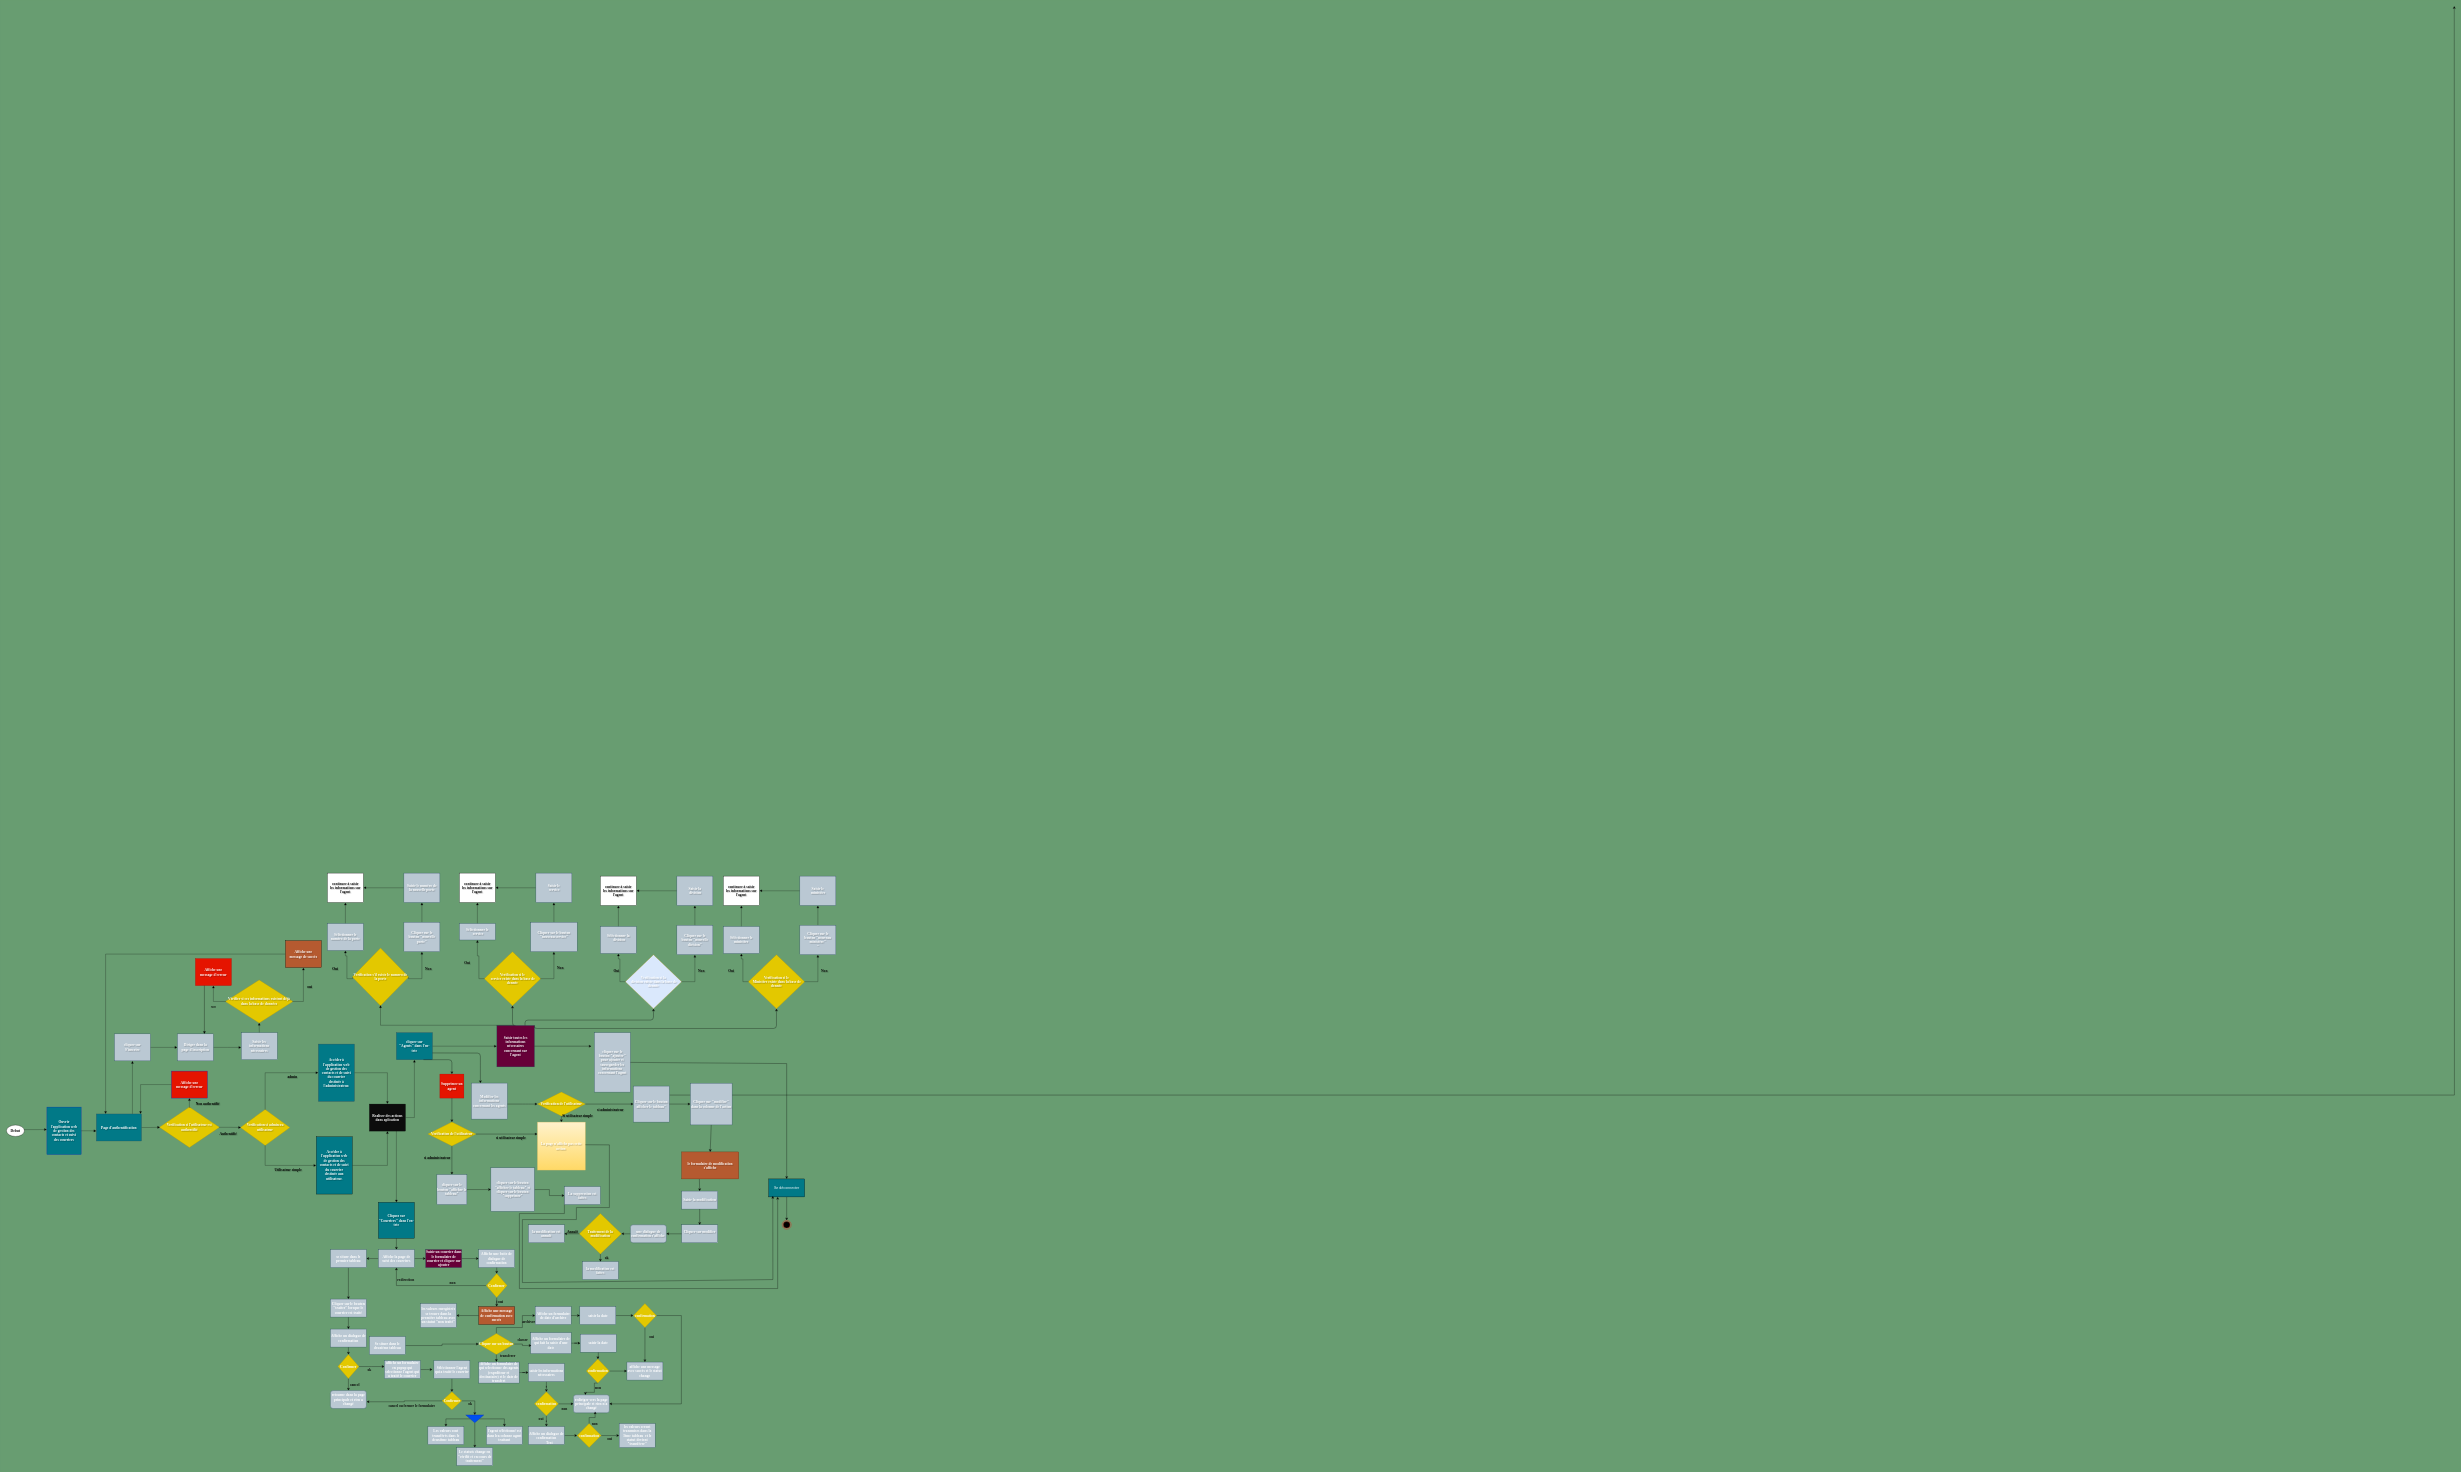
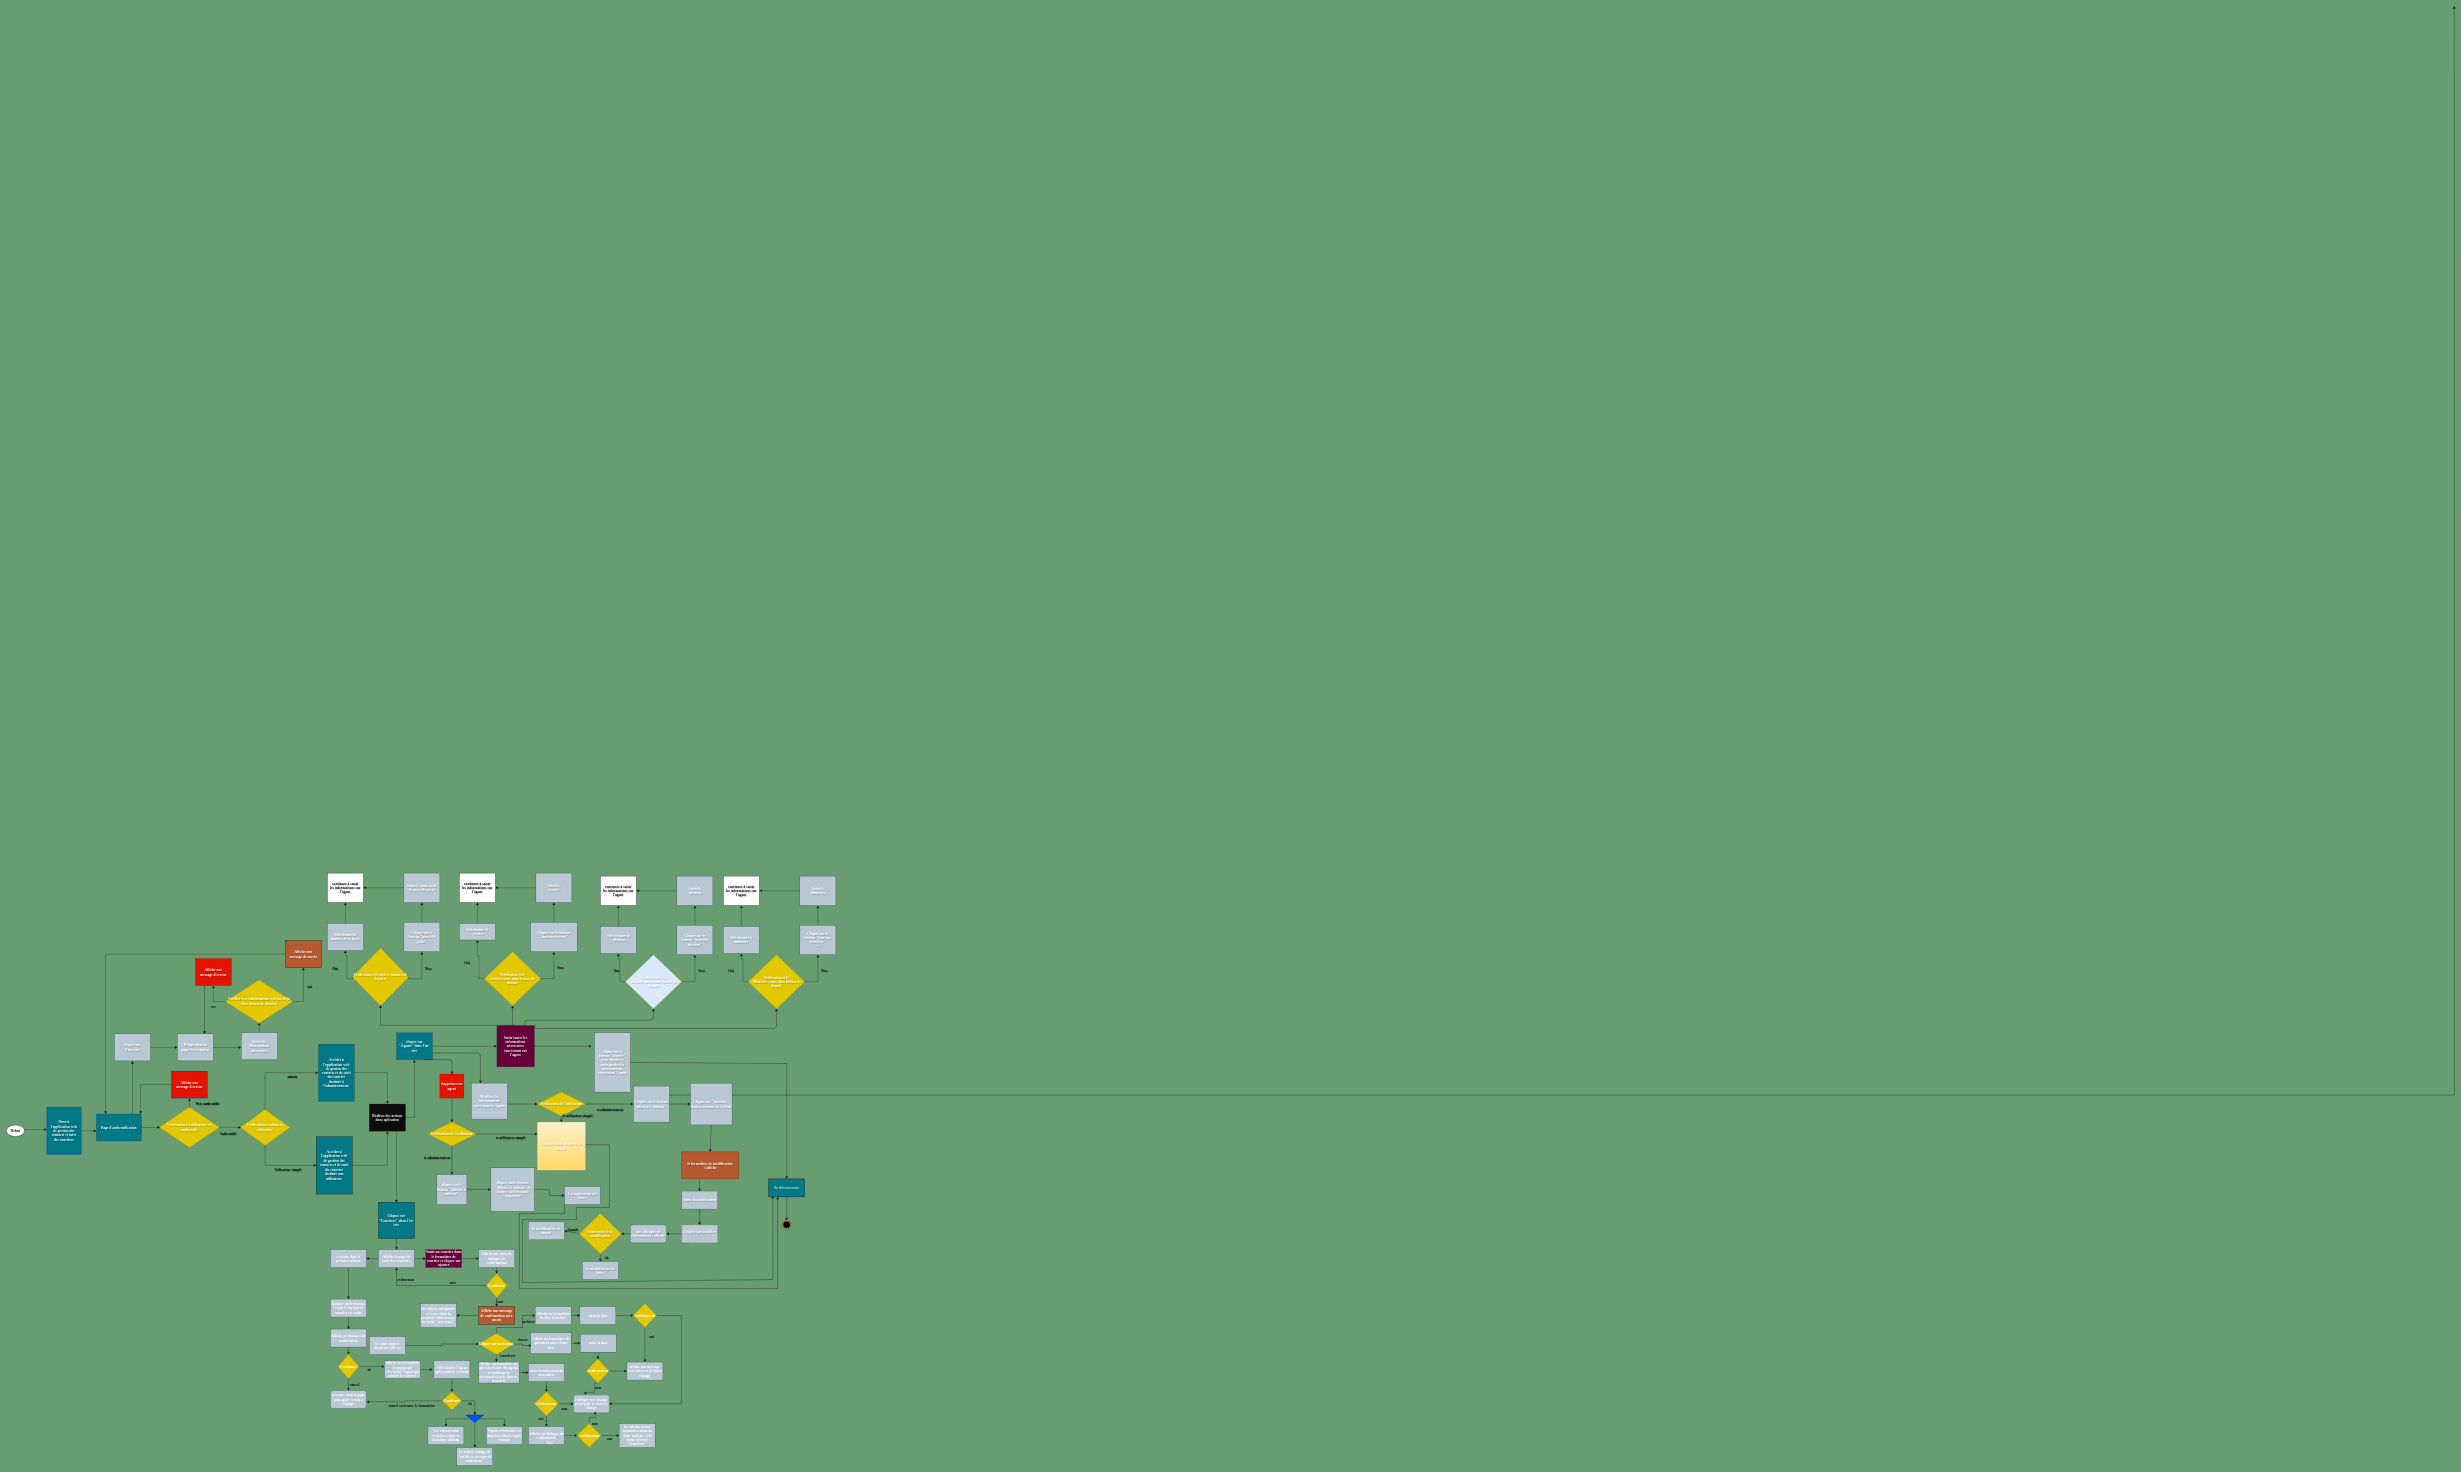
- <mxCell id="108" value="la modification est annulé" style="rounded=0;whiteSpace=wrap;html=1;fontSize=12;fontFamily=Times New Roman;textShadow=1;fontStyle=1;labelBackgroundColor=none;fillColor=#bac8d3;strokeColor=#23445d;fontColor=#FFFFFF;" vertex="1" parent="1"><mxGeometry x="1760" y="4082.5" width="120" height="60" as="geometry" /></mxCell>
+ <mxCell id="108" value="la modification est annulé" style="rounded=0;whiteSpace=wrap;html=1;fontSize=12;fontFamily=Times New Roman;textShadow=1;fontStyle=1;labelBackgroundColor=none;fillColor=#bac8d3;strokeColor=#23445d;fontColor=#FFFFFF;" vertex="1" parent="1"><mxGeometry x="1760" y="4072.5" width="120" height="60" as="geometry" /></mxCell>
- <mxCell id="104" value="Cliquer sur modifier&lt;div style=&quot;font-size: 12px;&quot;&gt;&lt;br style=&quot;font-size: 12px;&quot;&gt;&lt;/div&gt;" style="rounded=0;whiteSpace=wrap;html=1;fontSize=12;fontFamily=Times New Roman;textShadow=1;fontStyle=1;labelBackgroundColor=none;fillColor=#bac8d3;strokeColor=#23445d;fontColor=#FFFFFF;" vertex="1" parent="1"><mxGeometry x="2271" y="4082.5" width="120" height="60" as="geometry" /></mxCell>
+ <mxCell id="104" value="Cliquer sur modifier&lt;div style=&quot;font-size: 12px;&quot;&gt;&lt;br style=&quot;font-size: 12px;&quot;&gt;&lt;/div&gt;" style="rounded=0;whiteSpace=wrap;html=1;fontSize=12;fontFamily=Times New Roman;textShadow=1;fontStyle=1;labelBackgroundColor=none;fillColor=#bac8d3;strokeColor=#23445d;fontColor=#FFFFFF;dashed=1;" vertex="1" parent="1"><mxGeometry x="2271" y="4082.5" width="120" height="60" as="geometry" /></mxCell>
